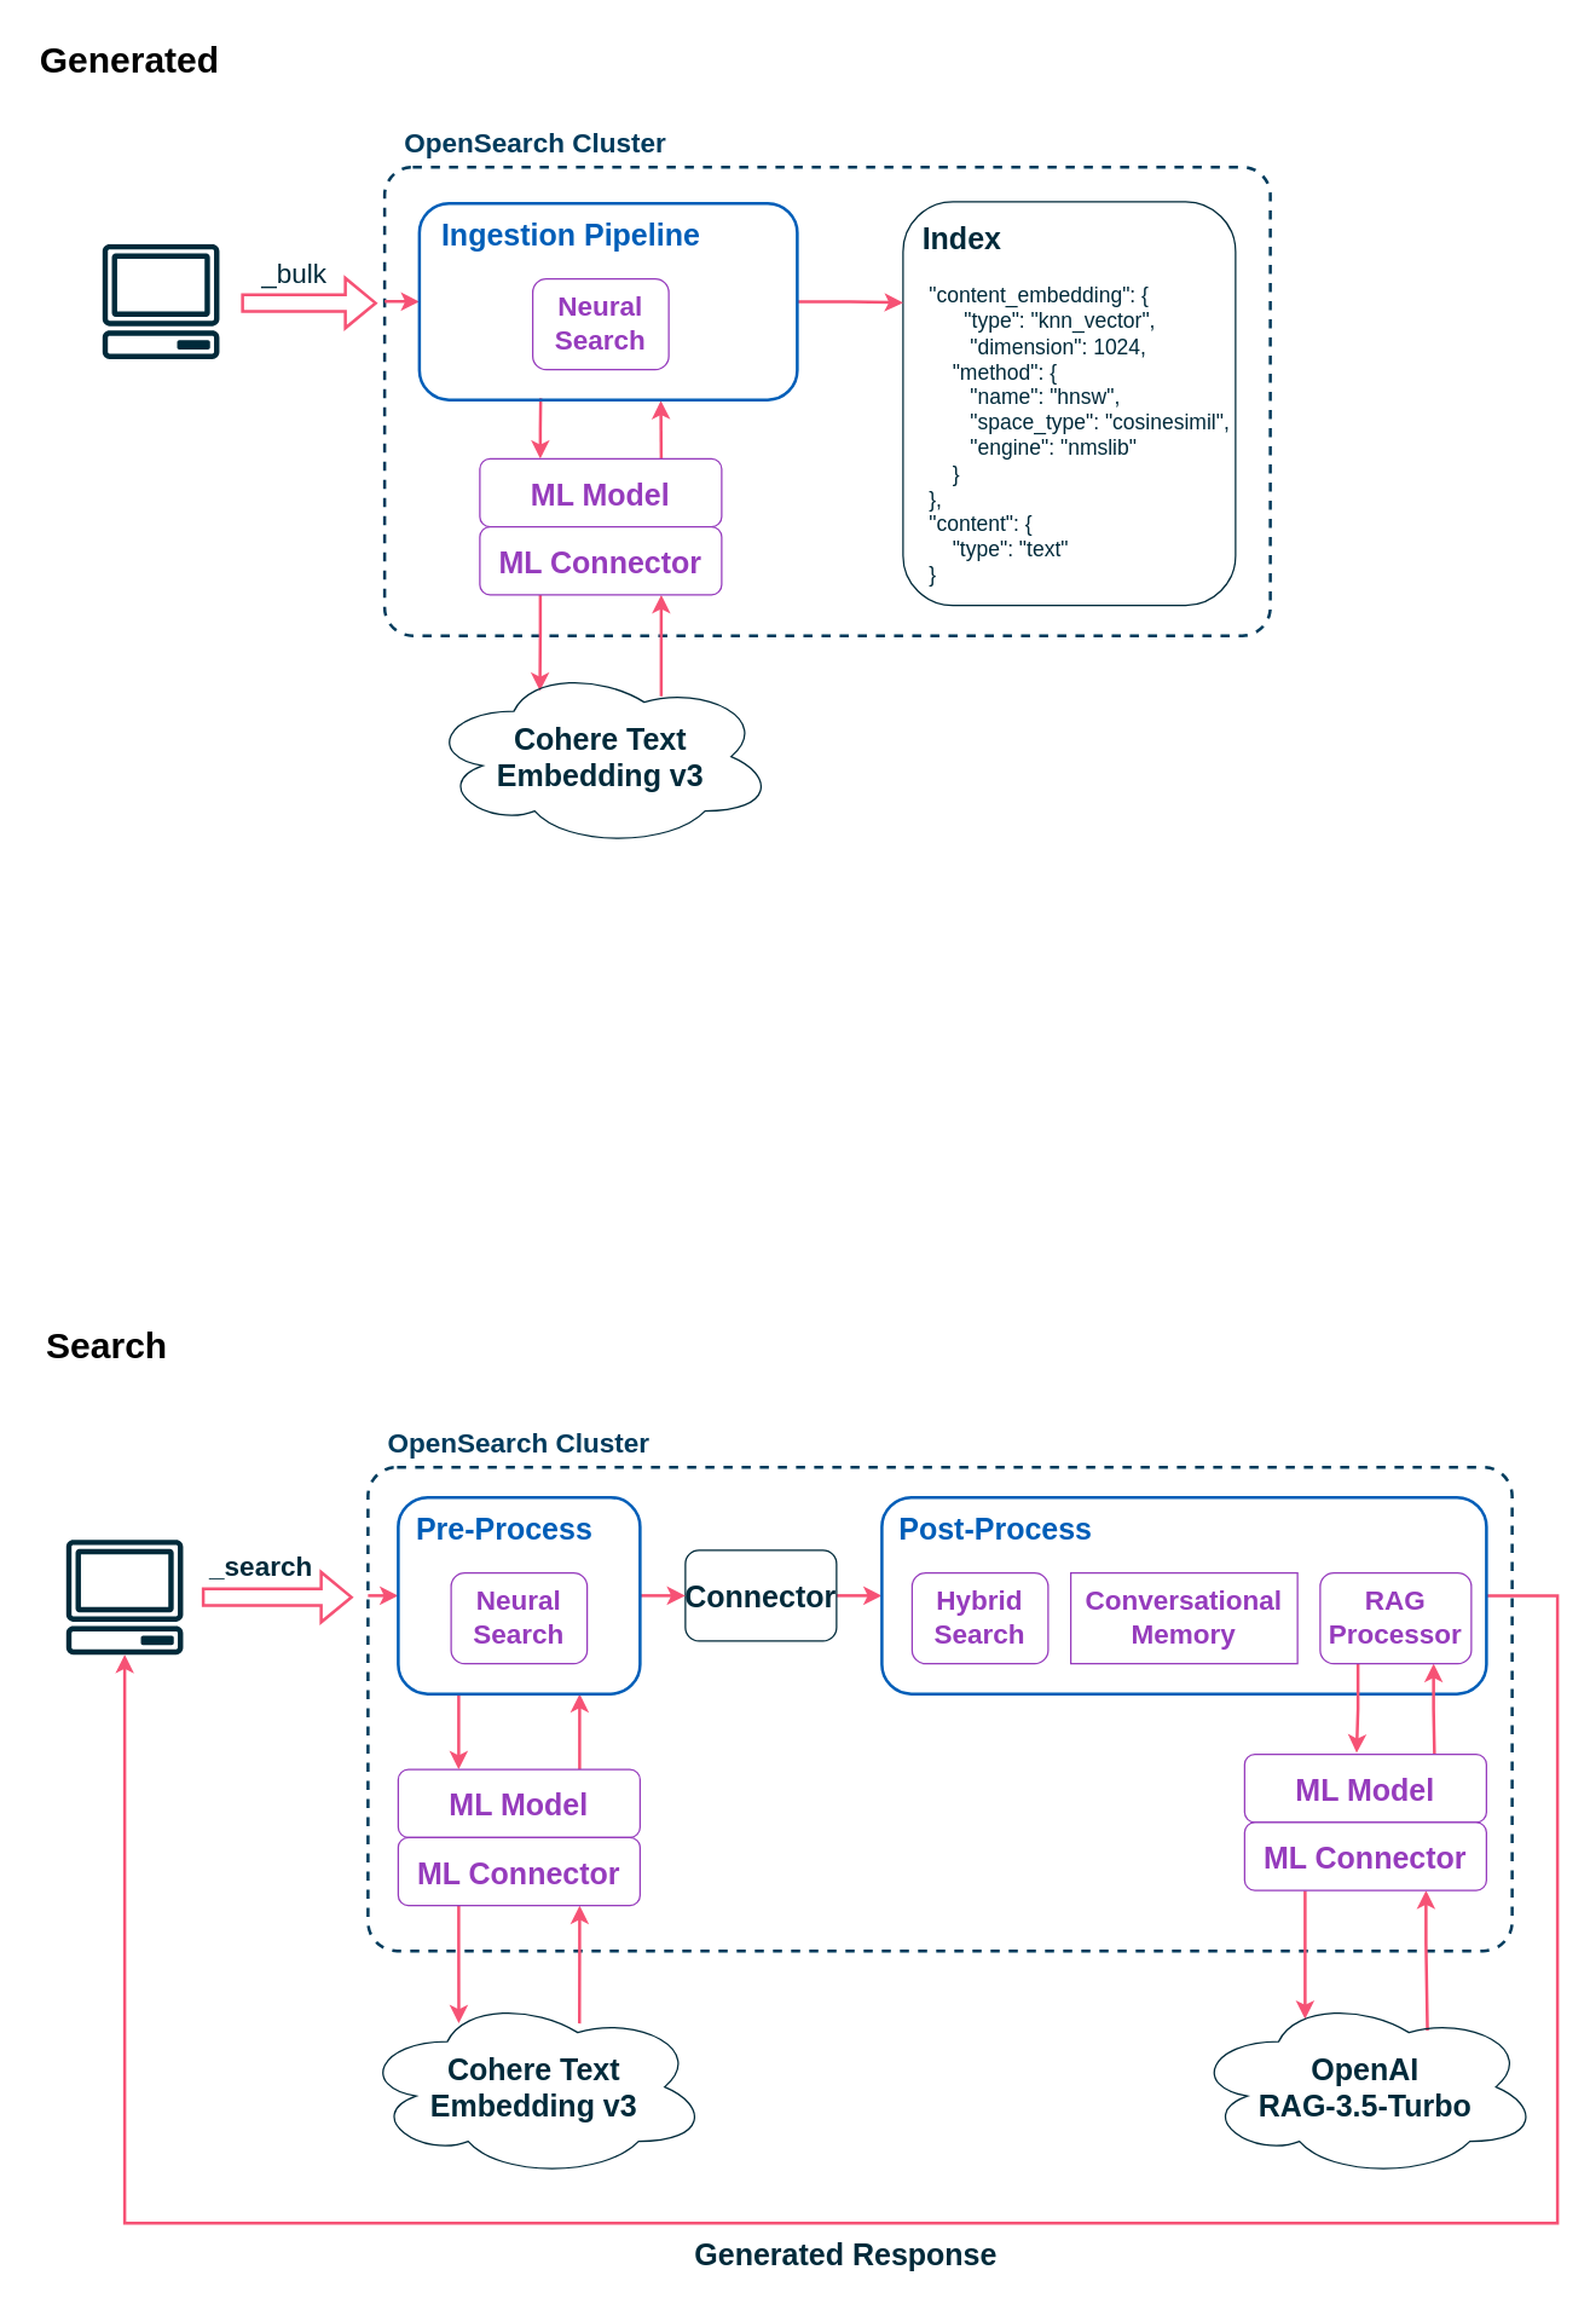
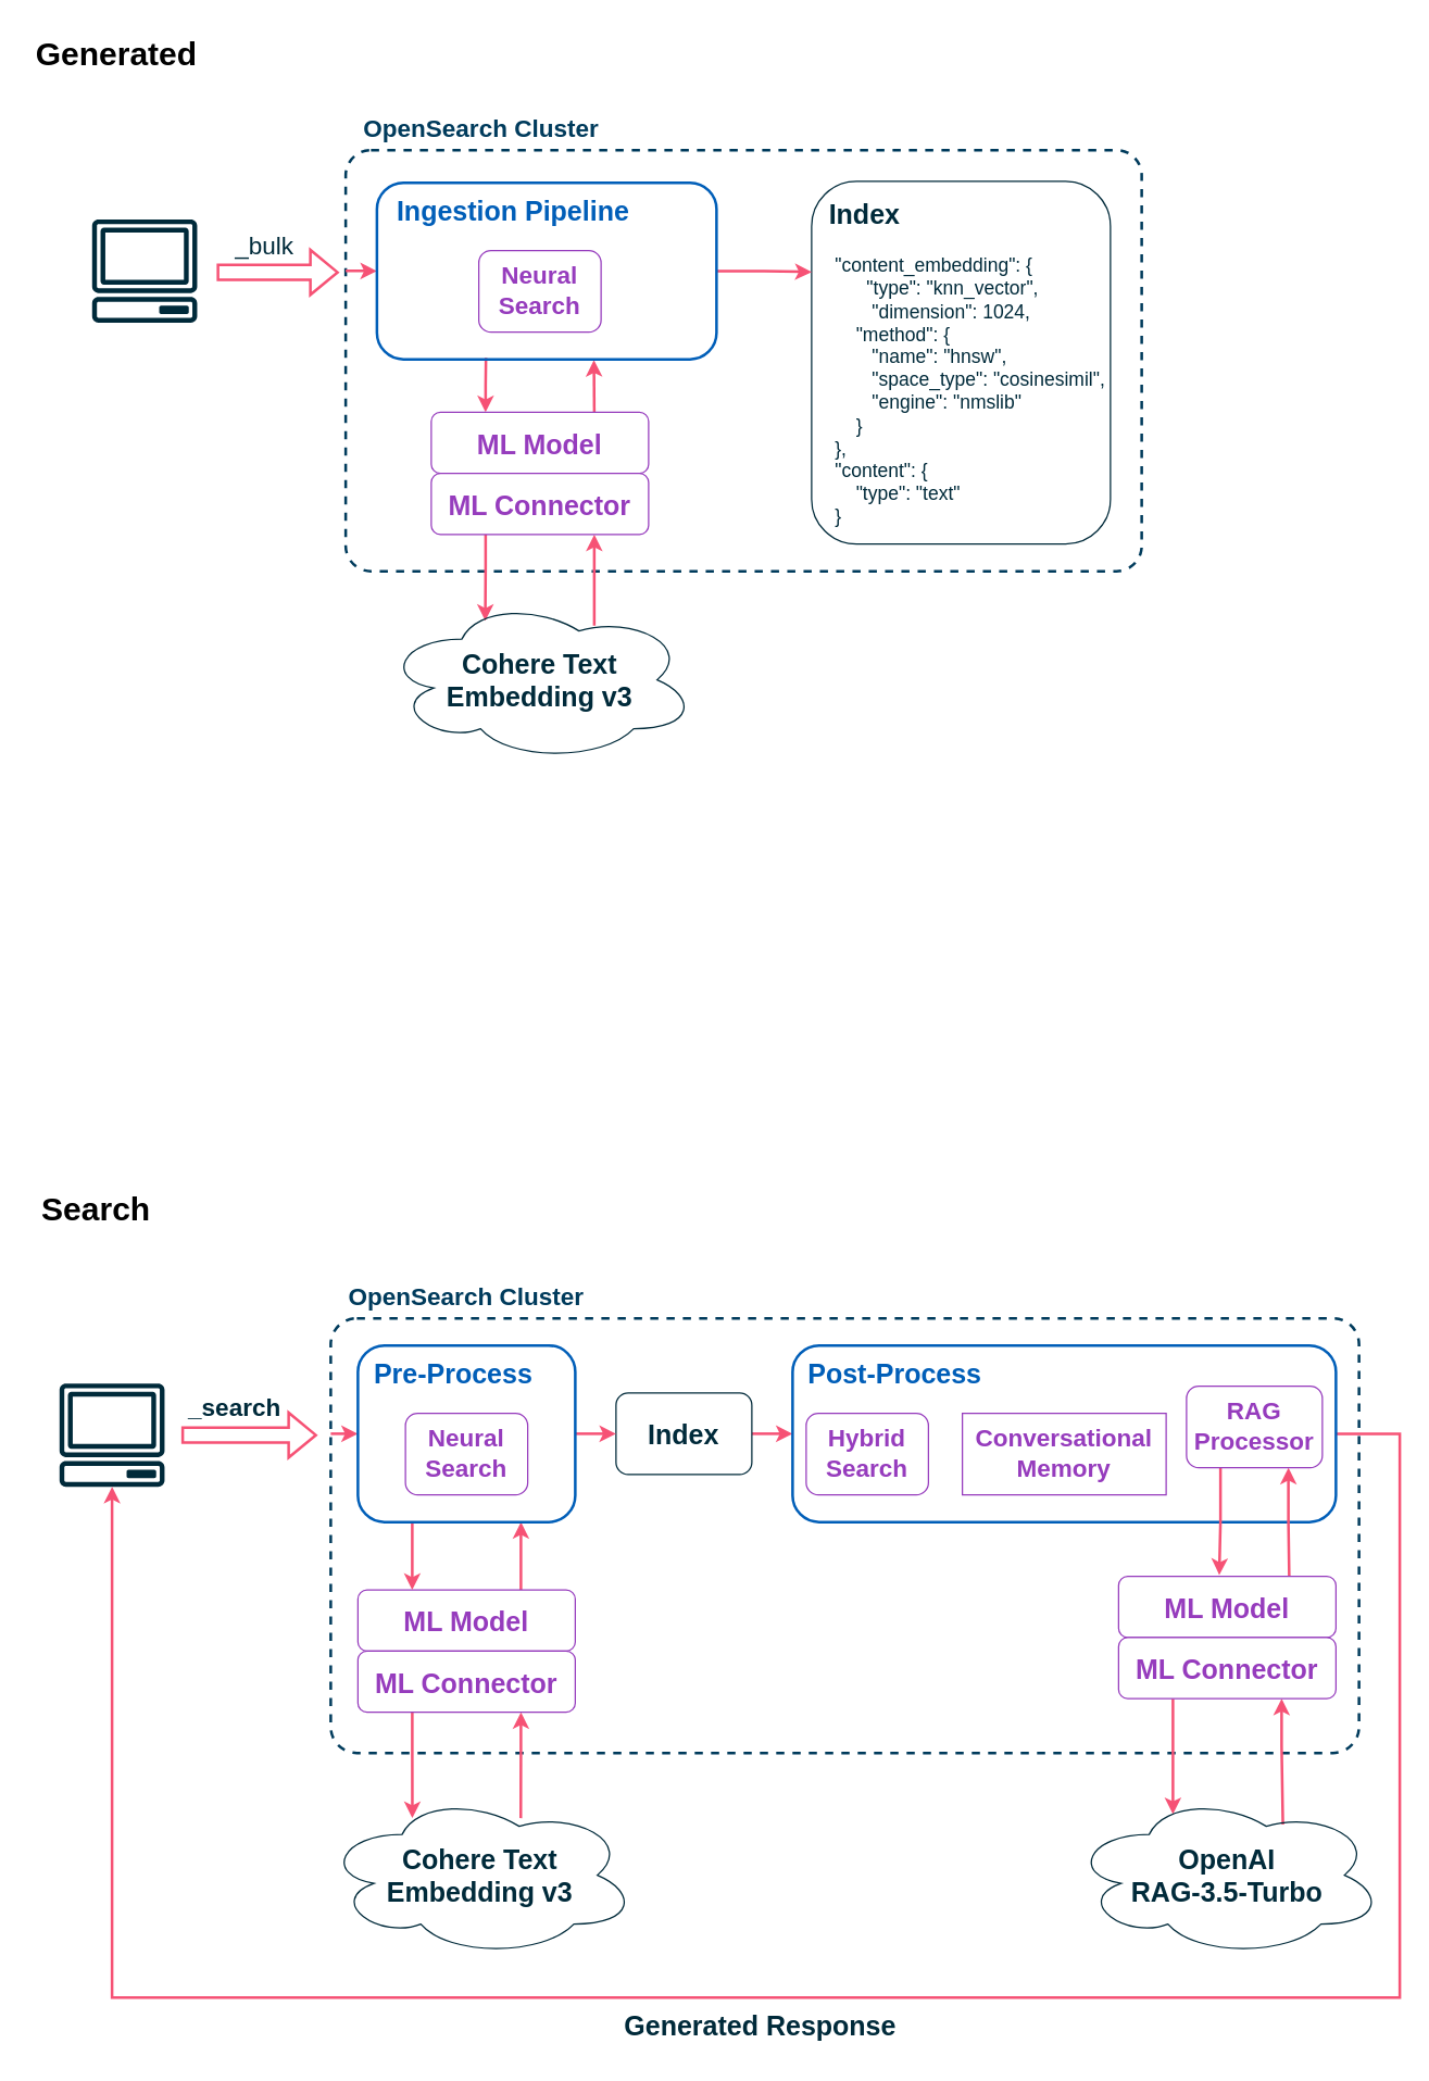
- <mxCell id="18" value="&lt;div style=&quot;&quot;&gt;&lt;b style=&quot;background-color: initial;&quot;&gt;&lt;font style=&quot;font-size: 20px;&quot;&gt;Connector&lt;/font&gt;&lt;/b&gt;&lt;/div&gt;" style="rounded=1;whiteSpace=wrap;html=1;align=center;fontColor=#002A3A;strokeColor=#002A3A;" vertex="1" parent="1"><mxGeometry x="453" y="1025" width="100" height="60" as="geometry" /></mxCell>
+ <mxCell id="18" value="&lt;div style=&quot;&quot;&gt;&lt;b style=&quot;background-color: initial;&quot;&gt;&lt;font style=&quot;font-size: 20px;&quot;&gt;Index&lt;/font&gt;&lt;/b&gt;&lt;/div&gt;" style="rounded=1;whiteSpace=wrap;html=1;align=center;fontColor=#002A3A;strokeColor=#002A3A;" vertex="1" parent="1"><mxGeometry x="453" y="1025" width="100" height="60" as="geometry" /></mxCell>
- <mxCell id="39" value="&lt;span style=&quot;font-size: 18px;&quot;&gt;&lt;b&gt;Hybrid Search&lt;/b&gt;&lt;/span&gt;" style="rounded=1;whiteSpace=wrap;html=1;strokeColor=#963CBD;fontColor=#963CBD;" vertex="1" parent="1"><mxGeometry x="603" y="1040" width="90" height="60" as="geometry" /></mxCell>
+ <mxCell id="39" value="&lt;span style=&quot;font-size: 18px;&quot;&gt;&lt;b&gt;Hybrid Search&lt;/b&gt;&lt;/span&gt;" style="rounded=1;whiteSpace=wrap;html=1;strokeColor=#963CBD;fontColor=#963CBD;" vertex="1" parent="1"><mxGeometry x="593" y="1040" width="90" height="60" as="geometry" /></mxCell>
- <mxCell id="43" value="&lt;span style=&quot;font-size: 18px;&quot;&gt;&lt;b&gt;RAG Processor&lt;/b&gt;&lt;/span&gt;" style="rounded=1;whiteSpace=wrap;html=1;strokeColor=#963CBD;fontColor=#963CBD;" vertex="1" parent="1"><mxGeometry x="873" y="1040" width="100" height="60" as="geometry" /></mxCell>
+ <mxCell id="43" value="&lt;span style=&quot;font-size: 18px;&quot;&gt;&lt;b&gt;RAG Processor&lt;/b&gt;&lt;/span&gt;" style="rounded=1;whiteSpace=wrap;html=1;strokeColor=#963CBD;fontColor=#963CBD;" vertex="1" parent="1"><mxGeometry x="873" y="1020" width="100" height="60" as="geometry" /></mxCell>
